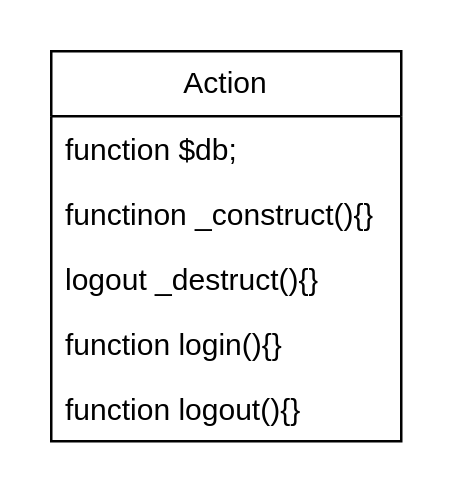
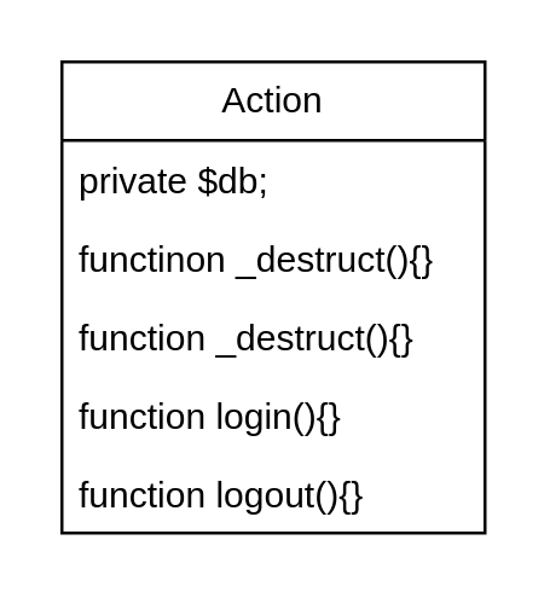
- <mxCell id="3" value="function $db;" style="text;strokeColor=none;fillColor=none;align=left;verticalAlign=top;spacingLeft=4;spacingRight=4;overflow=hidden;rotatable=0;points=[[0,0.5],[1,0.5]];portConstraint=eastwest;whiteSpace=wrap;html=1;" vertex="1" parent="2"><mxGeometry y="26" width="140" height="26" as="geometry" /></mxCell>
+ <mxCell id="3" value="private $db;" style="text;strokeColor=none;fillColor=none;align=left;verticalAlign=top;spacingLeft=4;spacingRight=4;overflow=hidden;rotatable=0;points=[[0,0.5],[1,0.5]];portConstraint=eastwest;whiteSpace=wrap;html=1;" vertex="1" parent="2"><mxGeometry y="26" width="140" height="26" as="geometry" /></mxCell>
- <mxCell id="4" value="functinon _construct(){}" style="text;strokeColor=none;fillColor=none;align=left;verticalAlign=top;spacingLeft=4;spacingRight=4;overflow=hidden;rotatable=0;points=[[0,0.5],[1,0.5]];portConstraint=eastwest;whiteSpace=wrap;html=1;" vertex="1" parent="2"><mxGeometry y="52" width="140" height="26" as="geometry" /></mxCell>
+ <mxCell id="4" value="functinon _destruct(){}" style="text;strokeColor=none;fillColor=none;align=left;verticalAlign=top;spacingLeft=4;spacingRight=4;overflow=hidden;rotatable=0;points=[[0,0.5],[1,0.5]];portConstraint=eastwest;whiteSpace=wrap;html=1;" vertex="1" parent="2"><mxGeometry y="52" width="140" height="26" as="geometry" /></mxCell>
- <mxCell id="5" value="logout _destruct(){}" style="text;strokeColor=none;fillColor=none;align=left;verticalAlign=top;spacingLeft=4;spacingRight=4;overflow=hidden;rotatable=0;points=[[0,0.5],[1,0.5]];portConstraint=eastwest;whiteSpace=wrap;html=1;" vertex="1" parent="2"><mxGeometry y="78" width="140" height="26" as="geometry" /></mxCell>
+ <mxCell id="5" value="function _destruct(){}" style="text;strokeColor=none;fillColor=none;align=left;verticalAlign=top;spacingLeft=4;spacingRight=4;overflow=hidden;rotatable=0;points=[[0,0.5],[1,0.5]];portConstraint=eastwest;whiteSpace=wrap;html=1;" vertex="1" parent="2"><mxGeometry y="78" width="140" height="26" as="geometry" /></mxCell>
